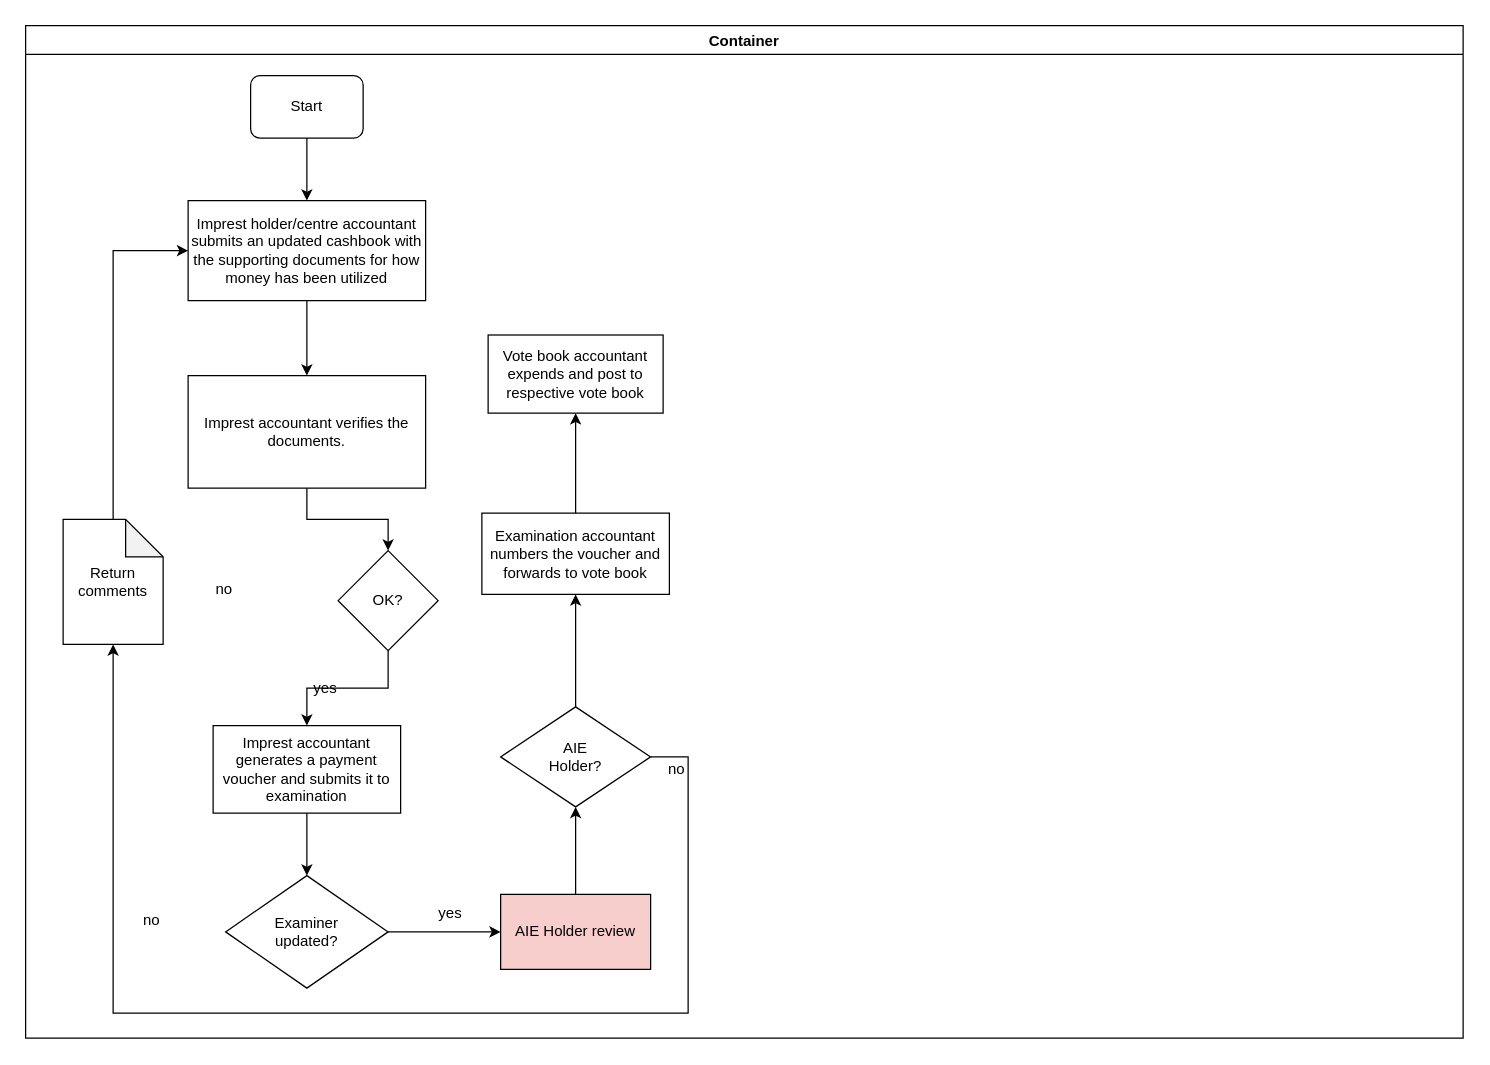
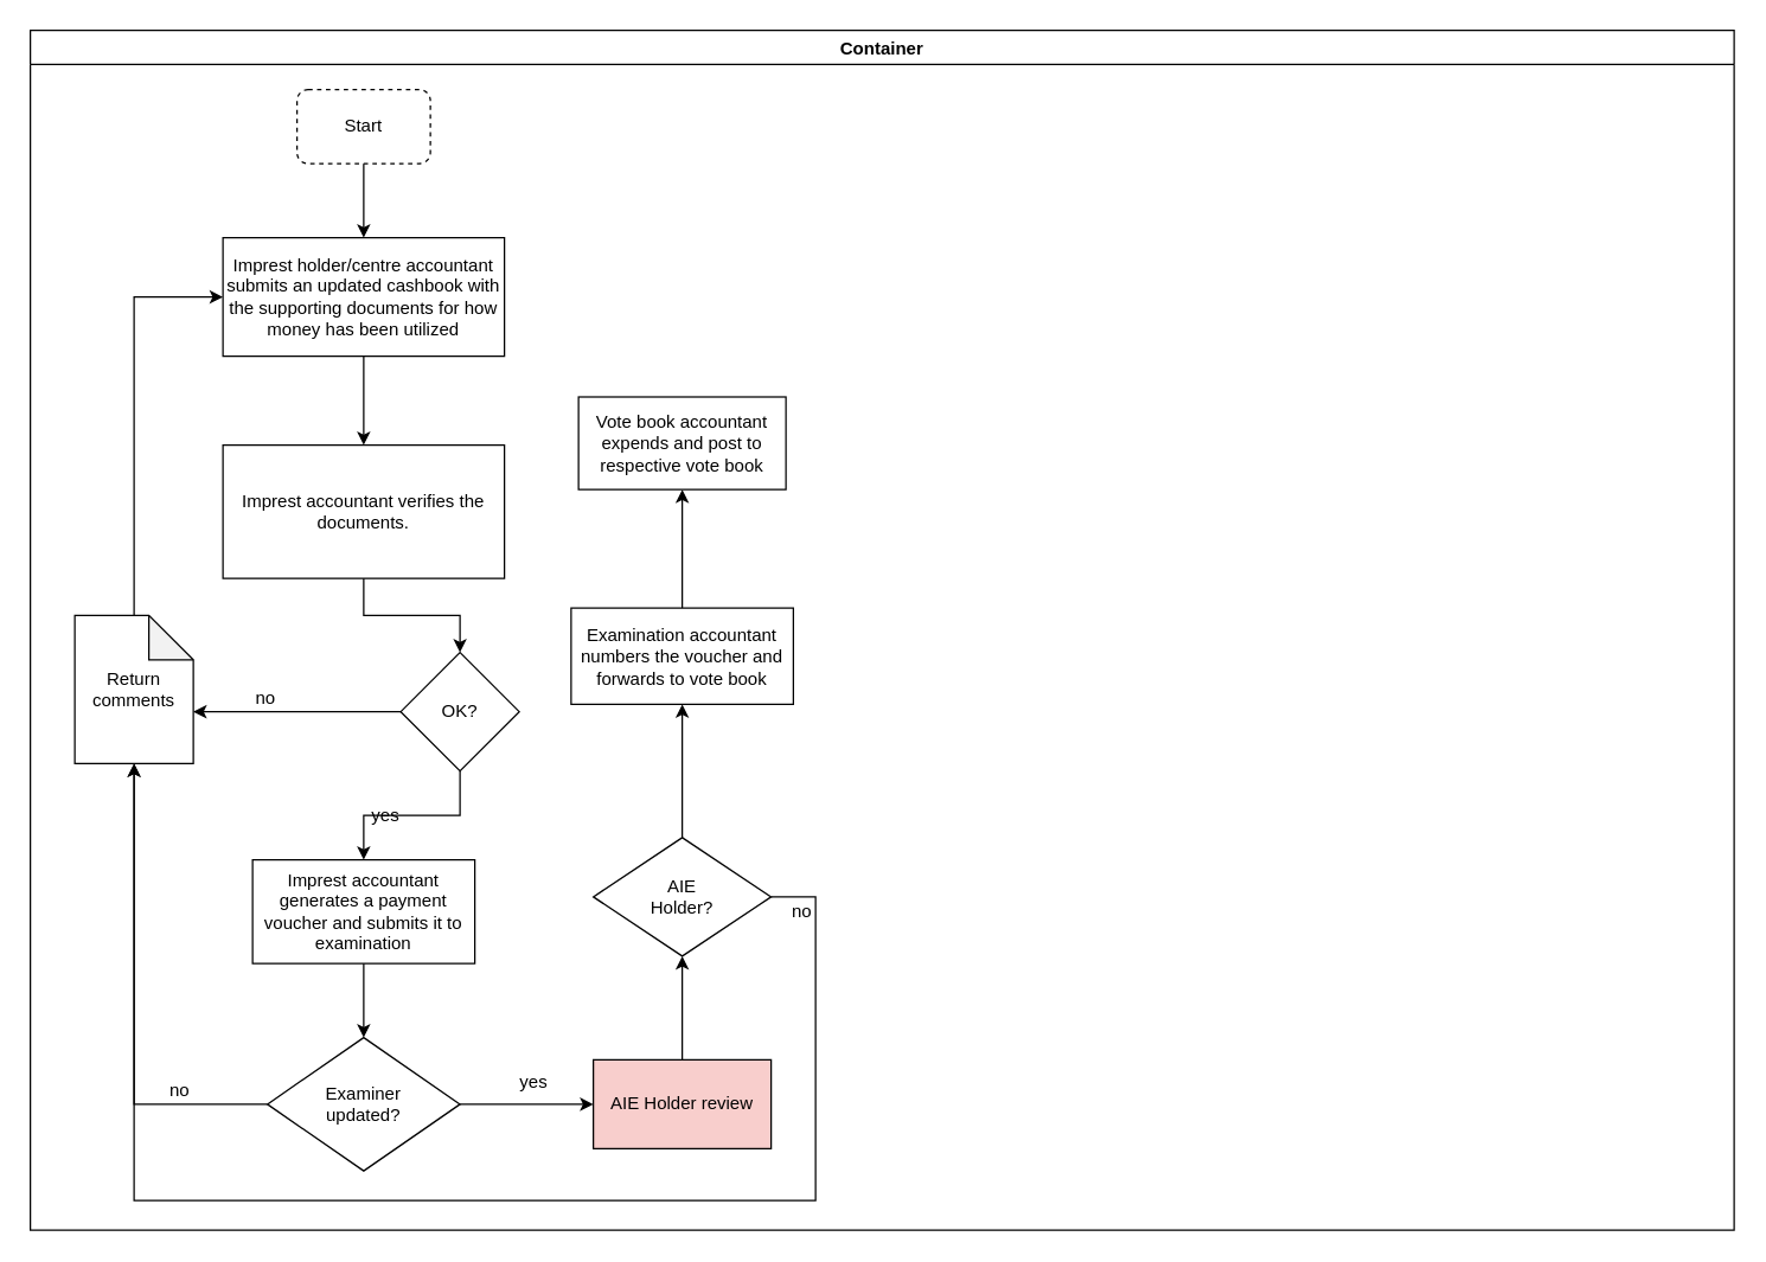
- <mxCell id="3" value="Start" style="rounded=1;whiteSpace=wrap;html=1;" vertex="1" parent="2"><mxGeometry x="180" y="40" width="90" height="50" as="geometry" /></mxCell>
+ <mxCell id="3" value="Start" style="rounded=1;whiteSpace=wrap;html=1;dashed=1;" vertex="1" parent="2"><mxGeometry x="180" y="40" width="90" height="50" as="geometry" /></mxCell>
+ <mxCell id="20" value="" style="edgeStyle=orthogonalEdgeStyle;rounded=0;orthogonalLoop=1;jettySize=auto;html=1;entryX=0;entryY=0;entryDx=80;entryDy=65;entryPerimeter=0;" edge="1" parent="1" source="21" target="9"><mxGeometry relative="1" as="geometry"><mxPoint x="125" y="480" as="targetPoint" /></mxGeometry></mxCell>
+ <mxCell id="13" value="" style="edgeStyle=orthogonalEdgeStyle;rounded=0;orthogonalLoop=1;jettySize=auto;html=1;entryX=0.5;entryY=1;entryDx=0;entryDy=0;entryPerimeter=0;" edge="1" parent="2" source="11" target="9"><mxGeometry relative="1" as="geometry"><mxPoint x="75" y="725" as="targetPoint" /></mxGeometry></mxCell>
